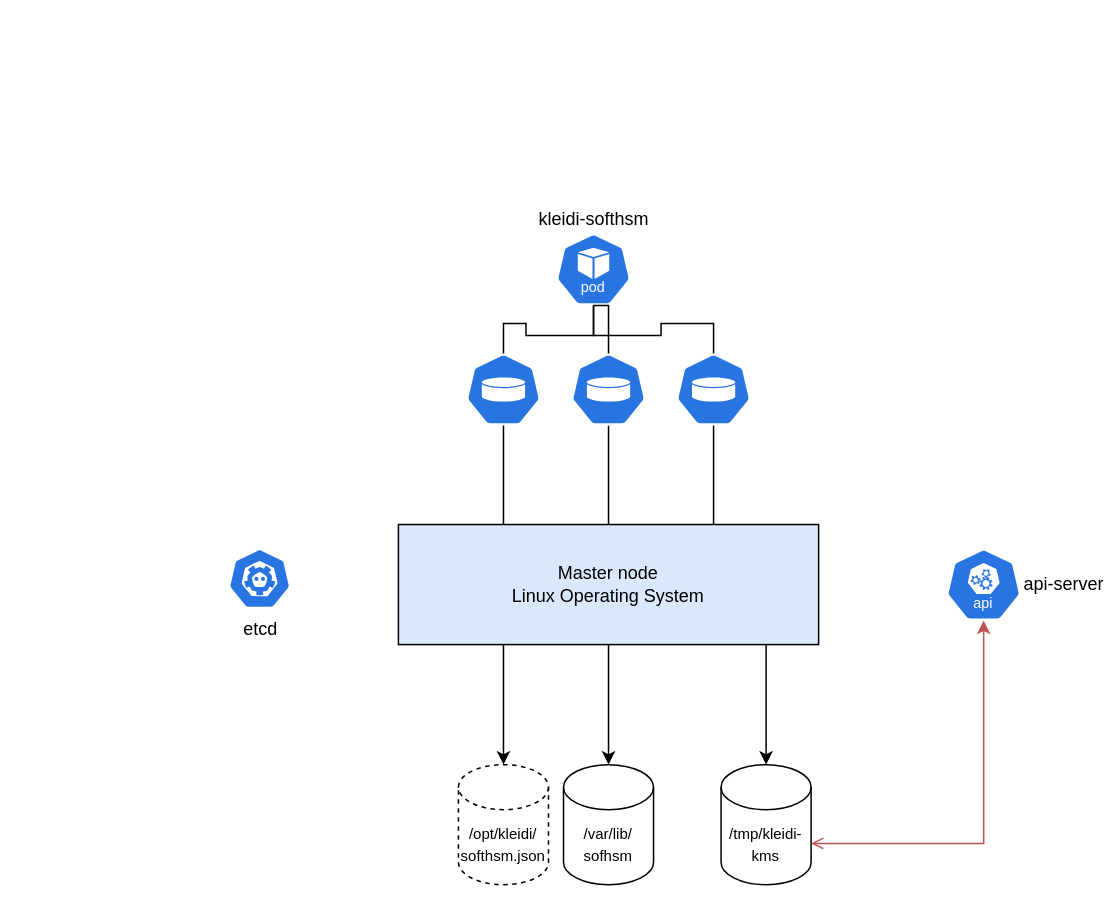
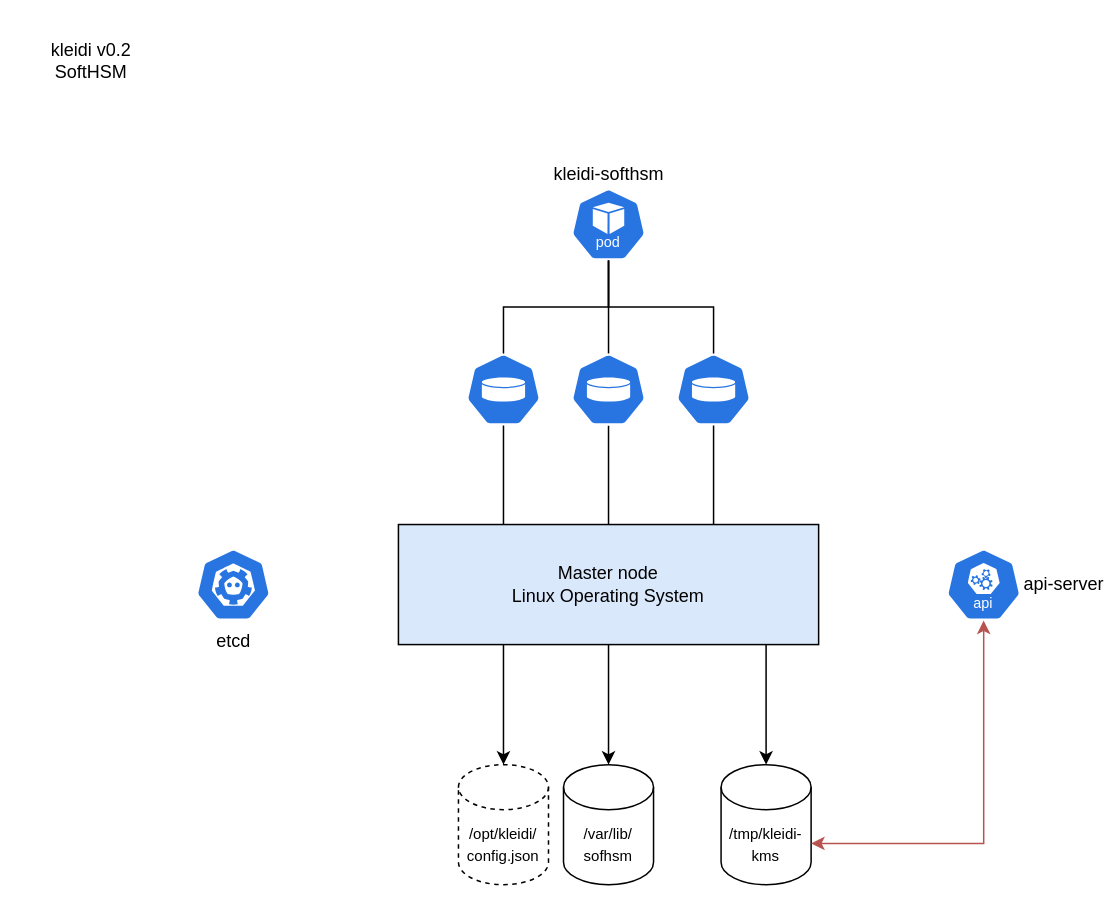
+ <mxCell id="16" value="kleidi v0.2&lt;div&gt;SoftHSM&lt;/div&gt;" style="text;html=1;align=center;verticalAlign=middle;resizable=0;points=[];autosize=1;strokeColor=none;fillColor=none;" vertex="1" parent="1"><mxGeometry x="20" y="20" width="80" height="40" as="geometry" /></mxCell>
- <mxCell id="5" value="kleidi-softhsm" style="aspect=fixed;sketch=0;html=1;dashed=0;whitespace=wrap;fillColor=#2875E2;strokeColor=#ffffff;points=[[0.005,0.63,0],[0.1,0.2,0],[0.9,0.2,0],[0.5,0,0],[0.995,0.63,0],[0.72,0.99,0],[0.5,1,0],[0.28,0.99,0]];shape=mxgraph.kubernetes.icon2;kubernetesLabel=1;prIcon=pod;labelPosition=center;verticalLabelPosition=top;align=center;verticalAlign=bottom;" vertex="1" parent="1"><mxGeometry x="370" y="155" width="50" height="48" as="geometry" /></mxCell>
+ <mxCell id="5" value="kleidi-softhsm" style="aspect=fixed;sketch=0;html=1;dashed=0;whitespace=wrap;fillColor=#2875E2;strokeColor=#ffffff;points=[[0.005,0.63,0],[0.1,0.2,0],[0.9,0.2,0],[0.5,0,0],[0.995,0.63,0],[0.72,0.99,0],[0.5,1,0],[0.28,0.99,0]];shape=mxgraph.kubernetes.icon2;kubernetesLabel=1;prIcon=pod;labelPosition=center;verticalLabelPosition=top;align=center;verticalAlign=bottom;" vertex="1" parent="1"><mxGeometry x="380" y="125" width="50" height="48" as="geometry" /></mxCell>
- <mxCell id="13" value="etcd" style="aspect=fixed;sketch=0;html=1;dashed=0;whitespace=wrap;fillColor=#2875E2;strokeColor=#ffffff;points=[[0.005,0.63,0],[0.1,0.2,0],[0.9,0.2,0],[0.5,0,0],[0.995,0.63,0],[0.72,0.99,0],[0.5,1,0],[0.28,0.99,0]];shape=mxgraph.kubernetes.icon2;prIcon=etcd;labelPosition=center;verticalLabelPosition=bottom;align=center;verticalAlign=top;" vertex="1" parent="1"><mxGeometry x="130" y="365" width="85" height="40" as="geometry" /></mxCell>
+ <mxCell id="13" value="etcd" style="aspect=fixed;sketch=0;html=1;dashed=0;whitespace=wrap;fillColor=#2875E2;strokeColor=#ffffff;points=[[0.005,0.63,0],[0.1,0.2,0],[0.9,0.2,0],[0.5,0,0],[0.995,0.63,0],[0.72,0.99,0],[0.5,1,0],[0.28,0.99,0]];shape=mxgraph.kubernetes.icon2;prIcon=etcd;labelPosition=center;verticalLabelPosition=bottom;align=center;verticalAlign=top;" vertex="1" parent="1"><mxGeometry x="130" y="365" width="50" height="48" as="geometry" /></mxCell>
- <mxCell id="14" style="edgeStyle=orthogonalEdgeStyle;rounded=0;orthogonalLoop=1;jettySize=auto;html=1;exitX=0.5;exitY=1;exitDx=0;exitDy=0;exitPerimeter=0;entryX=1;entryY=0;entryDx=0;entryDy=52.5;entryPerimeter=0;fillColor=#f8cecc;strokeColor=#b85450;startArrow=classic;startFill=1;endArrow=open;" edge="1" parent="1" source="12" target="3"><mxGeometry relative="1" as="geometry" /></mxCell>
+ <mxCell id="14" style="edgeStyle=orthogonalEdgeStyle;rounded=0;orthogonalLoop=1;jettySize=auto;html=1;exitX=0.5;exitY=1;exitDx=0;exitDy=0;exitPerimeter=0;entryX=1;entryY=0;entryDx=0;entryDy=52.5;entryPerimeter=0;fillColor=#f8cecc;strokeColor=#b85450;startArrow=classic;startFill=1;" edge="1" parent="1" source="12" target="3"><mxGeometry relative="1" as="geometry" /></mxCell>
- <mxCell id="4" value="&lt;span style=&quot;font-size: 10px;&quot;&gt;/opt/kleidi/&lt;/span&gt;&lt;div&gt;&lt;span style=&quot;font-size: 10px;&quot;&gt;softhsm.json&lt;/span&gt;&lt;/div&gt;" style="shape=cylinder3;whiteSpace=wrap;html=1;boundedLbl=1;backgroundOutline=1;size=15;dashed=1;" vertex="1" parent="1"><mxGeometry x="305" y="509" width="60" height="80" as="geometry" /></mxCell>
+ <mxCell id="4" value="&lt;span style=&quot;font-size: 10px;&quot;&gt;/opt/kleidi/&lt;/span&gt;&lt;div&gt;&lt;span style=&quot;font-size: 10px;&quot;&gt;config.json&lt;/span&gt;&lt;/div&gt;" style="shape=cylinder3;whiteSpace=wrap;html=1;boundedLbl=1;backgroundOutline=1;size=15;dashed=1;" vertex="1" parent="1"><mxGeometry x="305" y="509" width="60" height="80" as="geometry" /></mxCell>
